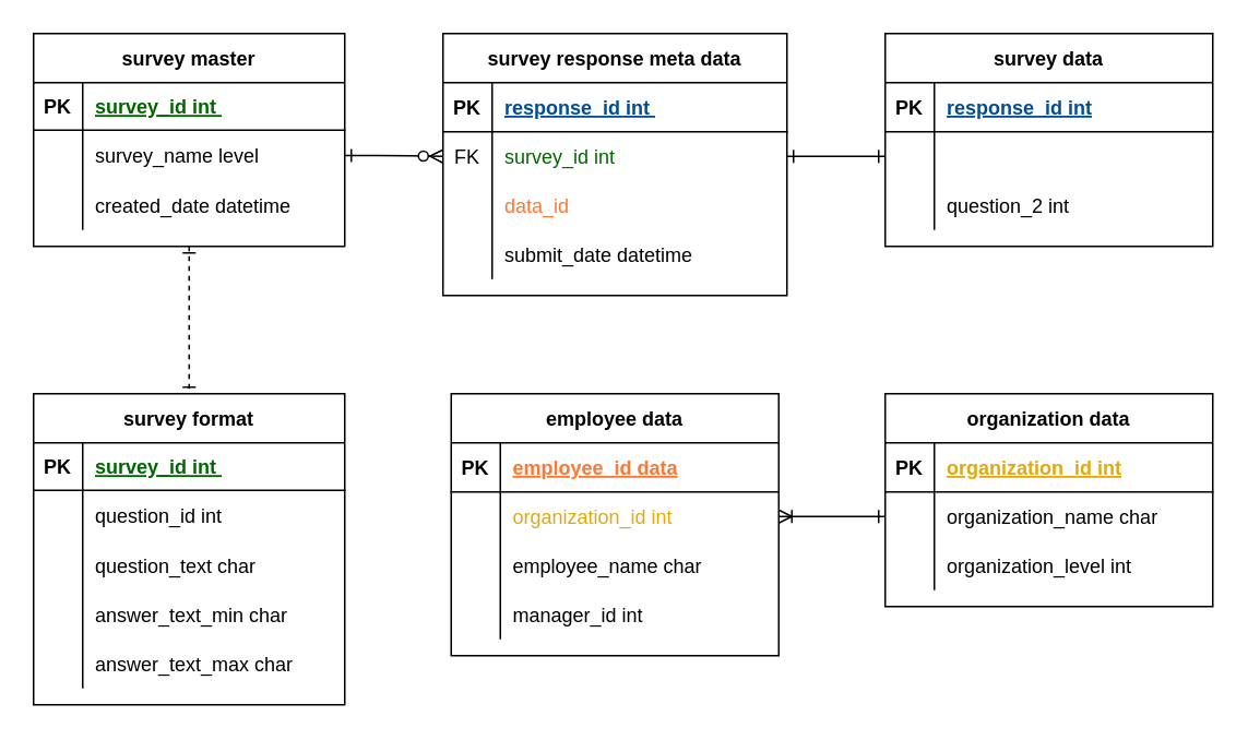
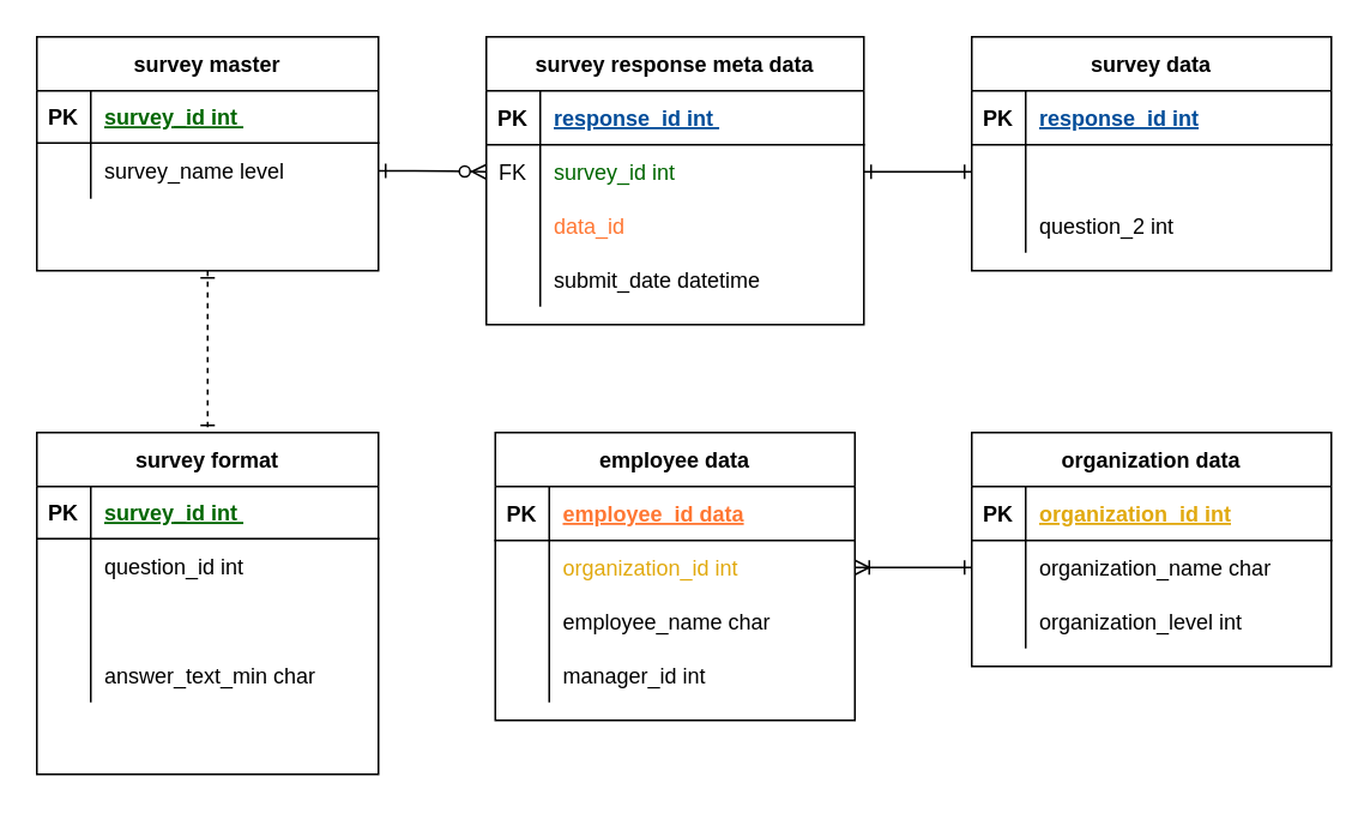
- <mxCell id="35" value="created_date datetime " style="shape=partialRectangle;overflow=hidden;connectable=0;fillColor=none;top=0;left=0;bottom=0;right=0;align=left;spacingLeft=6;" parent="33" vertex="1"><mxGeometry x="30" width="160" height="30" as="geometry"><mxRectangle width="160" height="30" as="alternateBounds" /></mxGeometry></mxCell>
- <mxCell id="70" value="question_text char " style="shape=partialRectangle;overflow=hidden;connectable=0;fillColor=none;top=0;left=0;bottom=0;right=0;align=left;spacingLeft=6;" vertex="1" parent="68"><mxGeometry x="30" width="160" height="30" as="geometry"><mxRectangle width="160" height="30" as="alternateBounds" /></mxGeometry></mxCell>
- <mxCell id="76" value="answer_text_max char" style="shape=partialRectangle;overflow=hidden;connectable=0;fillColor=none;top=0;left=0;bottom=0;right=0;align=left;spacingLeft=6;" vertex="1" parent="74"><mxGeometry x="30" width="160" height="30" as="geometry"><mxRectangle width="160" height="30" as="alternateBounds" /></mxGeometry></mxCell>
